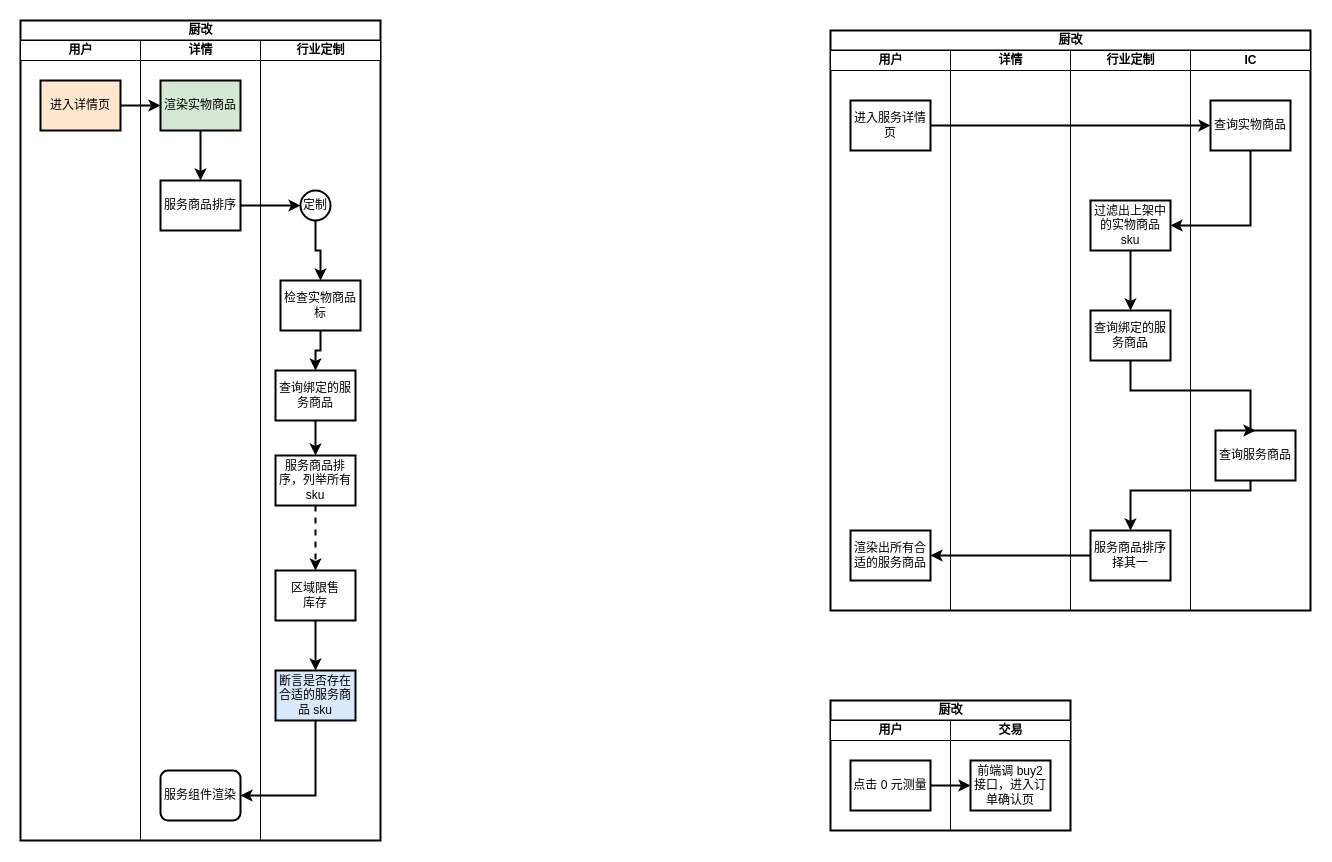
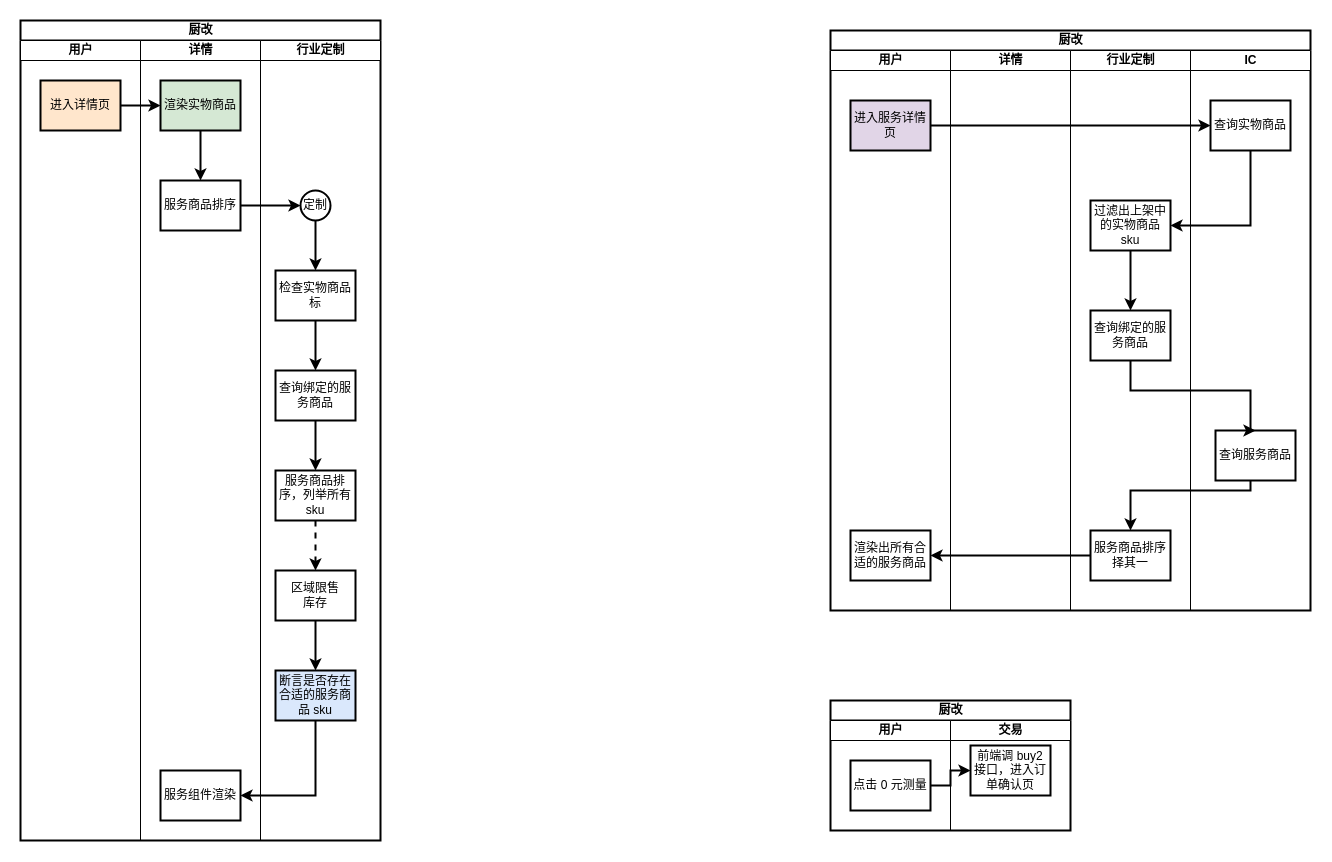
- <mxCell id="27" value="进入服务详情页" style="rounded=0;whiteSpace=wrap;html=1;strokeWidth=2;" vertex="1" parent="26"><mxGeometry x="20" y="50" width="80" height="50" as="geometry" /></mxCell>
+ <mxCell id="27" value="进入服务详情页" style="rounded=0;whiteSpace=wrap;html=1;strokeWidth=2;fillColor=#e1d5e7;" vertex="1" parent="26"><mxGeometry x="20" y="50" width="80" height="50" as="geometry" /></mxCell>
- <mxCell id="13" value="检查实物商品标" style="rounded=0;whiteSpace=wrap;html=1;strokeWidth=2;" vertex="1" parent="10"><mxGeometry x="20" y="240" width="80" height="50" as="geometry" /></mxCell>
+ <mxCell id="13" value="检查实物商品标" style="rounded=0;whiteSpace=wrap;html=1;strokeWidth=2;" vertex="1" parent="10"><mxGeometry x="15" y="230" width="80" height="50" as="geometry" /></mxCell>
- <mxCell id="17" value="服务商品排序，列举所有 sku" style="rounded=0;whiteSpace=wrap;html=1;strokeWidth=2;" vertex="1" parent="10"><mxGeometry x="15" y="415" width="80" height="50" as="geometry" /></mxCell>
+ <mxCell id="17" value="服务商品排序，列举所有 sku" style="rounded=0;whiteSpace=wrap;html=1;strokeWidth=2;" vertex="1" parent="10"><mxGeometry x="15" y="430" width="80" height="50" as="geometry" /></mxCell>
- <mxCell id="48" value="前端调 buy2 接口，进入订单确认页" style="rounded=0;whiteSpace=wrap;html=1;strokeWidth=2;" vertex="1" parent="47"><mxGeometry x="20" y="40" width="80" height="50" as="geometry" /></mxCell>
+ <mxCell id="48" value="前端调 buy2 接口，进入订单确认页" style="rounded=0;whiteSpace=wrap;html=1;strokeWidth=2;" vertex="1" parent="47"><mxGeometry x="20" y="25" width="80" height="50" as="geometry" /></mxCell>
- <mxCell id="9" value="服务组件渲染" style="whiteSpace=wrap;html=1;strokeWidth=2;rounded=1;" vertex="1" parent="5"><mxGeometry x="20" y="730" width="80" height="50" as="geometry" /></mxCell>
+ <mxCell id="9" value="服务组件渲染" style="rounded=0;whiteSpace=wrap;html=1;strokeWidth=2;" vertex="1" parent="5"><mxGeometry x="20" y="730" width="80" height="50" as="geometry" /></mxCell>
